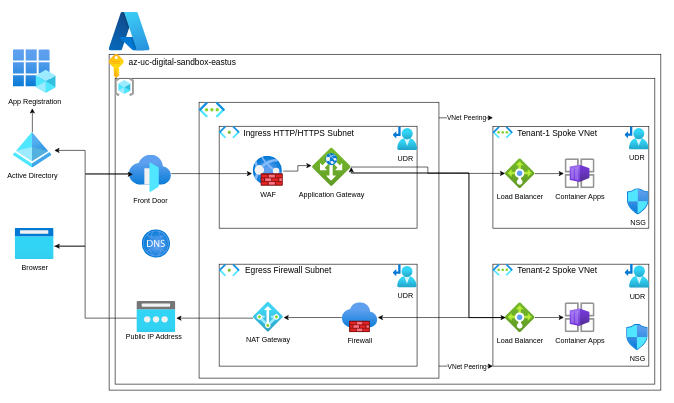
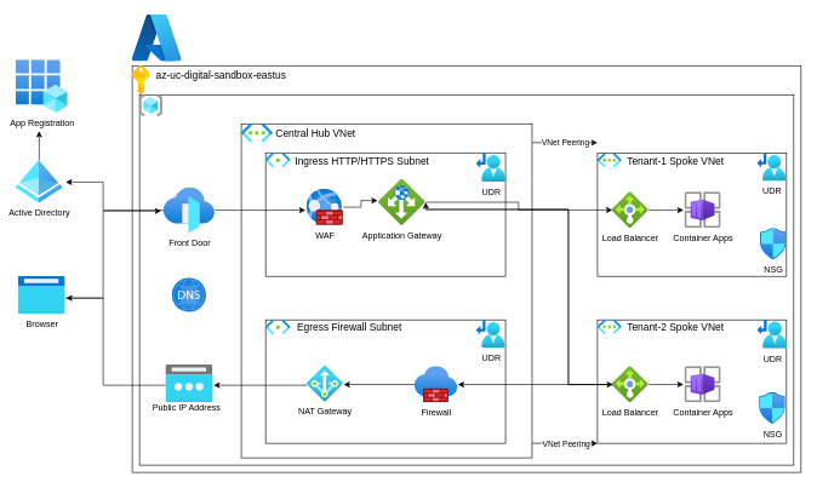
+ <mxCell id="10" value="&lt;font style=&quot;font-size: 14px;&quot;&gt;Central Hub VNet&lt;/font&gt;" style="text;strokeColor=none;align=center;fillColor=none;html=1;verticalAlign=middle;whiteSpace=wrap;rounded=0;" parent="1" vertex="1"><mxGeometry x="374.5" y="172.99" width="117.38" height="20" as="geometry" /></mxCell>
- <mxCell id="22" value="Front Door" style="image;aspect=fixed;html=1;points=[];align=center;fontSize=12;image=img/lib/azure2/networking/Front_Doors.svg;" parent="1" vertex="1"><mxGeometry x="214.38" y="258" width="70.27" height="62" as="geometry" /></mxCell>
+ <mxCell id="22" value="Front Door" style="image;aspect=fixed;html=1;points=[];align=center;fontSize=12;image=img/lib/azure2/networking/Front_Doors.svg;" parent="1" vertex="1"><mxGeometry x="224.38" y="258" width="70.27" height="62" as="geometry" /></mxCell>
